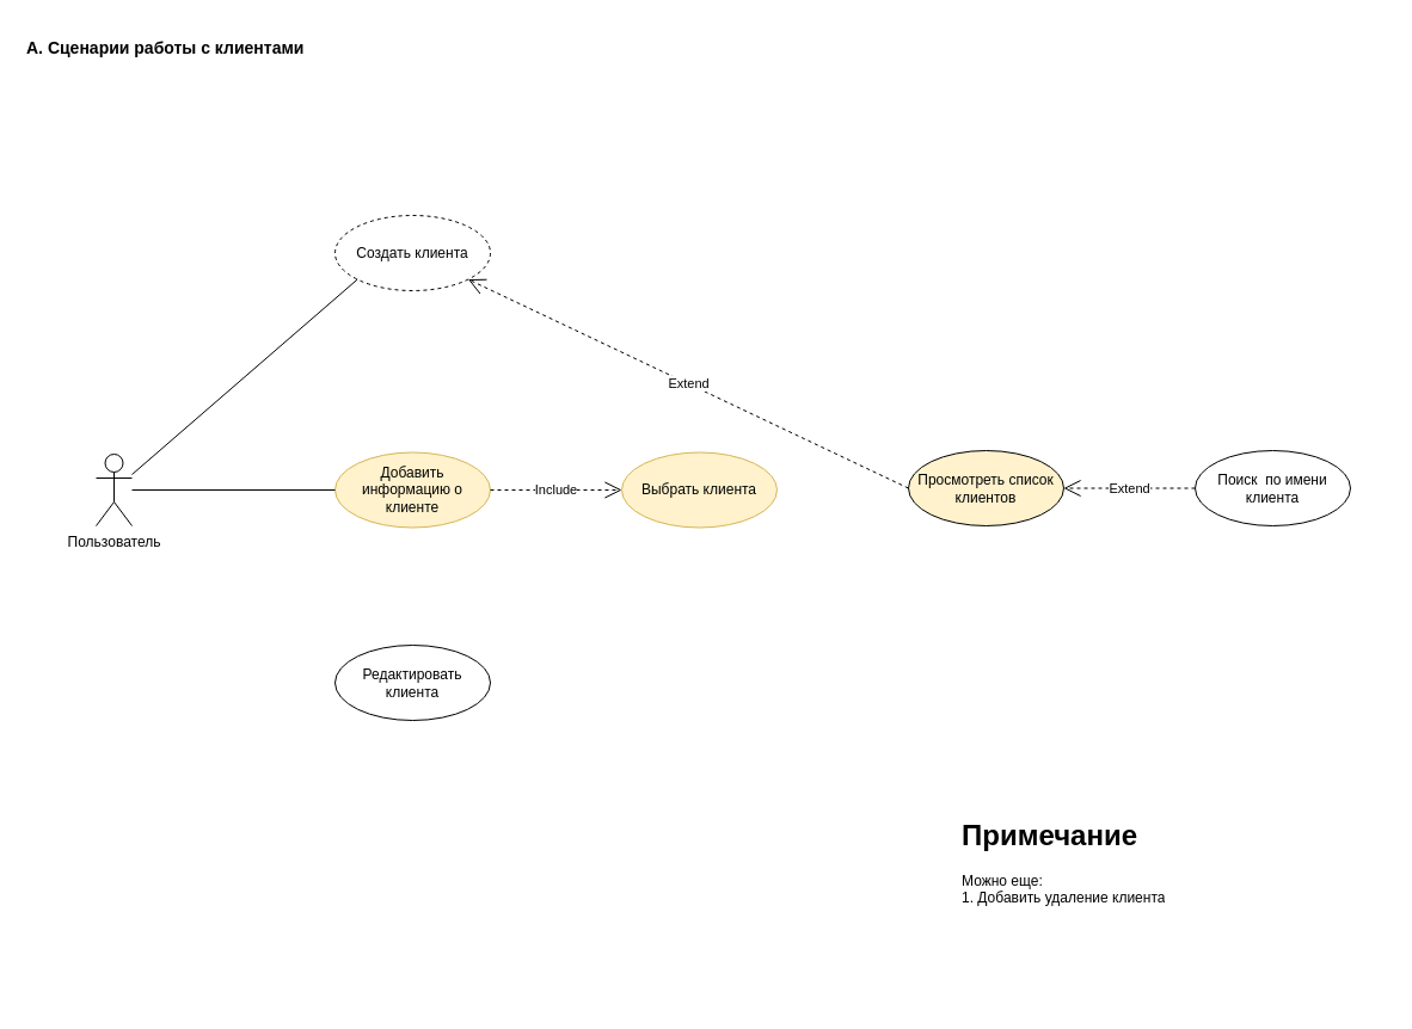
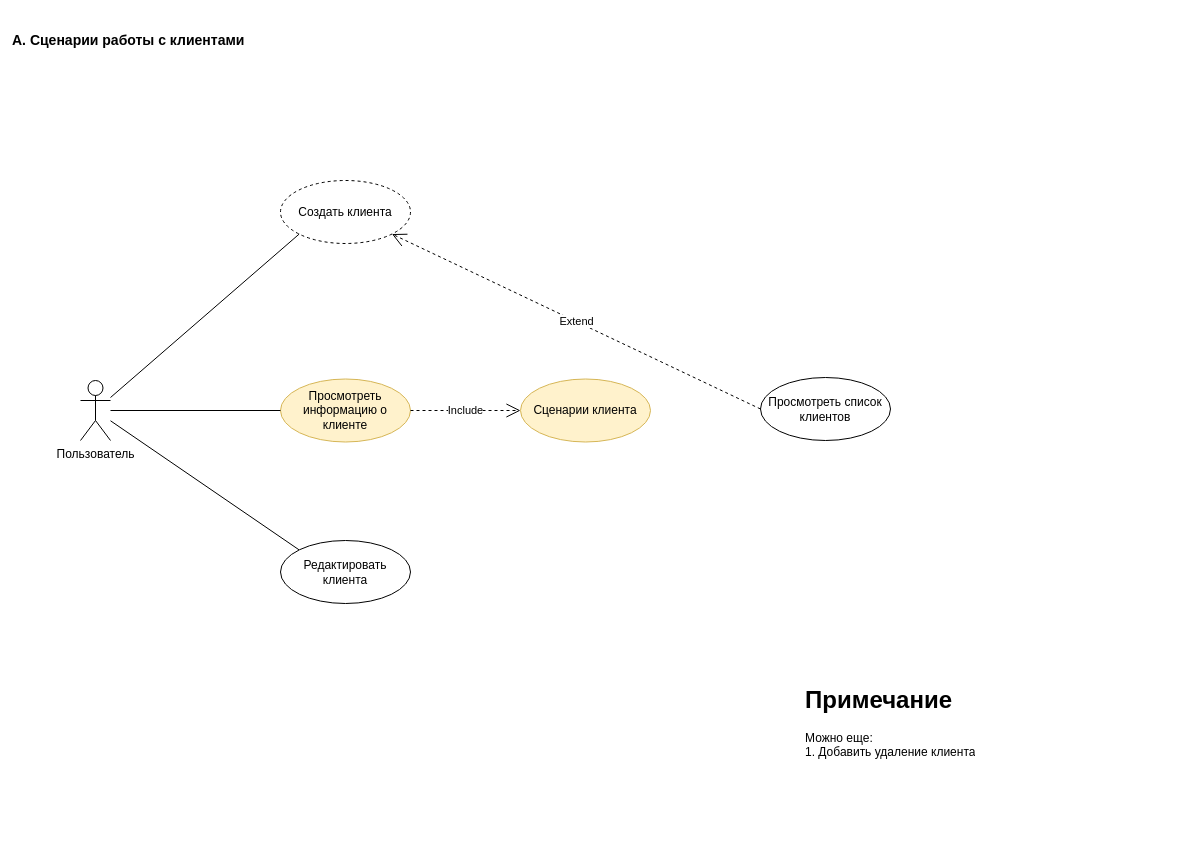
- <mxCell id="15" value="A. Сценарии работы с клиентами" style="text;html=1;strokeColor=none;fillColor=none;align=left;verticalAlign=middle;whiteSpace=wrap;rounded=0;fontSize=14;fontStyle=1" parent="1" vertex="1"><mxGeometry x="20" width="400" height="40" as="geometry" y="20" /></mxCell>
+ <mxCell id="15" value="A. Сценарии работы с клиентами" style="text;html=1;strokeColor=none;fillColor=none;align=left;verticalAlign=middle;whiteSpace=wrap;rounded=0;fontSize=14;fontStyle=1" parent="1" vertex="1"><mxGeometry x="10" y="20" width="400" height="40" as="geometry" /></mxCell>
- <mxCell id="6" value="Просмотреть список клиентов" style="ellipse;whiteSpace=wrap;html=1;fillColor=#fff2cc;" parent="1" vertex="1"><mxGeometry x="760" y="377" width="130" height="63" as="geometry" /></mxCell>
+ <mxCell id="6" value="Просмотреть список клиентов" style="ellipse;whiteSpace=wrap;html=1;" parent="1" vertex="1"><mxGeometry x="760" y="377" width="130" height="63" as="geometry" /></mxCell>
- <mxCell id="12" value="Extend" style="endArrow=open;endSize=12;dashed=1;html=1;rounded=0;exitX=0;exitY=0.5;exitDx=0;exitDy=0;entryX=1;entryY=0.5;entryDx=0;entryDy=0;" parent="1" source="7" target="6" edge="1"><mxGeometry width="160" relative="1" as="geometry"><mxPoint x="840" y="380" as="sourcePoint" /><mxPoint x="702.47" y="435.012" as="targetPoint" /></mxGeometry></mxCell>
- <mxCell id="7" value="Поиск&amp;nbsp; по имени клиента" style="ellipse;whiteSpace=wrap;html=1;" parent="1" vertex="1"><mxGeometry x="1000" y="377" width="130" height="63" as="geometry" /></mxCell>
- <mxCell id="5" value="Добавить информацию о клиенте" style="ellipse;whiteSpace=wrap;html=1;fillColor=#fff2cc;strokeColor=#d6b656;" parent="1" vertex="1"><mxGeometry x="280" y="378.5" width="130" height="63" as="geometry" /></mxCell>
+ <mxCell id="5" value="Просмотреть информацию о клиенте" style="ellipse;whiteSpace=wrap;html=1;fillColor=#fff2cc;strokeColor=#d6b656;" parent="1" vertex="1"><mxGeometry x="280" y="378.5" width="130" height="63" as="geometry" /></mxCell>
- <mxCell id="9" value="Выбрать клиента" style="ellipse;whiteSpace=wrap;html=1;fillColor=#fff2cc;strokeColor=#d6b656;" parent="1" vertex="1"><mxGeometry x="520" y="378.5" width="130" height="63" as="geometry" /></mxCell>
+ <mxCell id="9" value="Сценарии клиента" style="ellipse;whiteSpace=wrap;html=1;fillColor=#fff2cc;strokeColor=#d6b656;" parent="1" vertex="1"><mxGeometry x="520" y="378.5" width="130" height="63" as="geometry" /></mxCell>
+ <mxCell id="4" value="" style="endArrow=none;html=1;rounded=0;entryX=0;entryY=0;entryDx=0;entryDy=0;" parent="1" source="2" target="8" edge="1"><mxGeometry width="50" height="50" relative="1" as="geometry"><mxPoint x="110" y="540" as="sourcePoint" /><mxPoint x="250" y="550" as="targetPoint" /></mxGeometry></mxCell>
